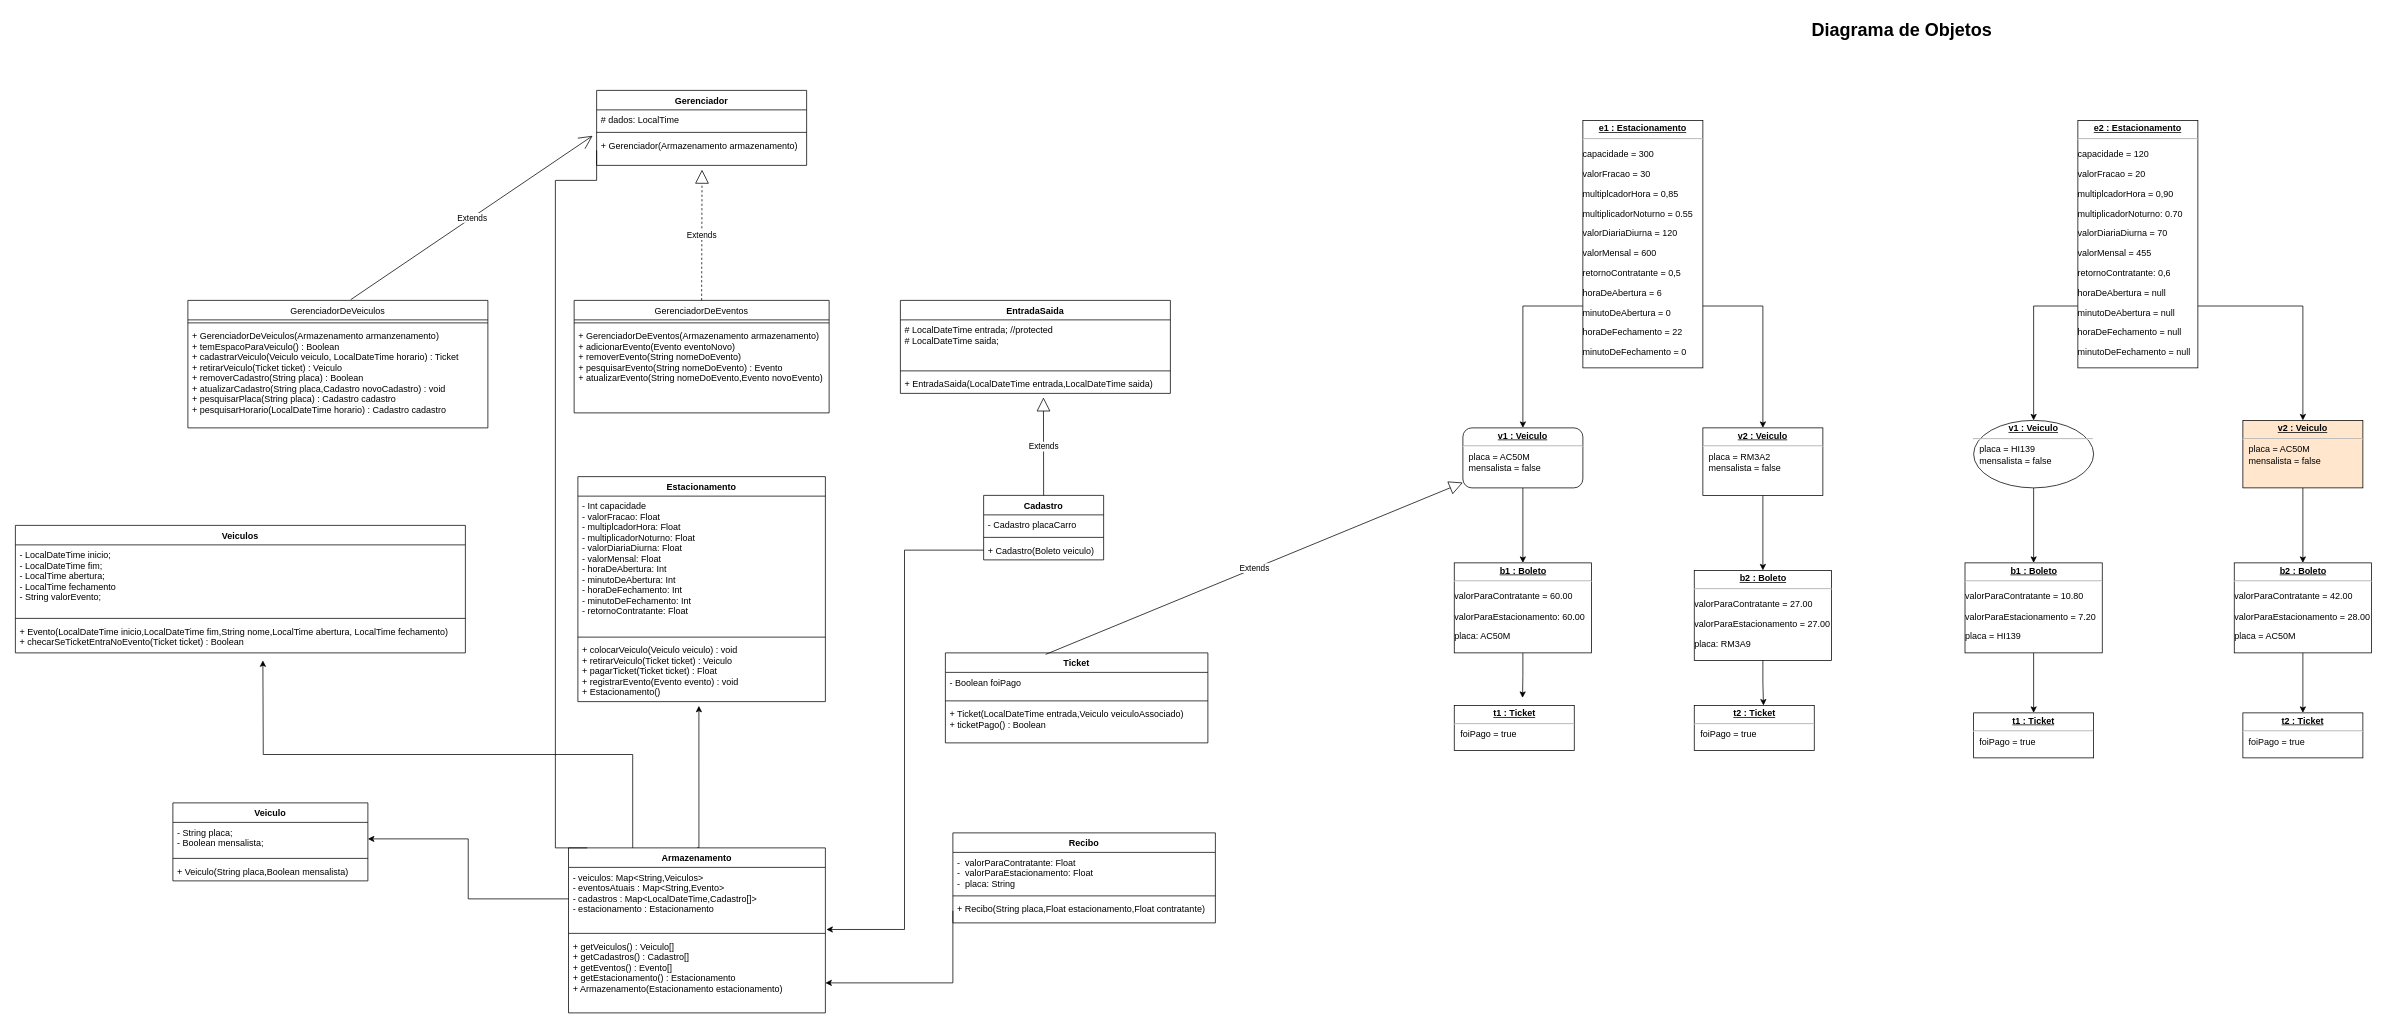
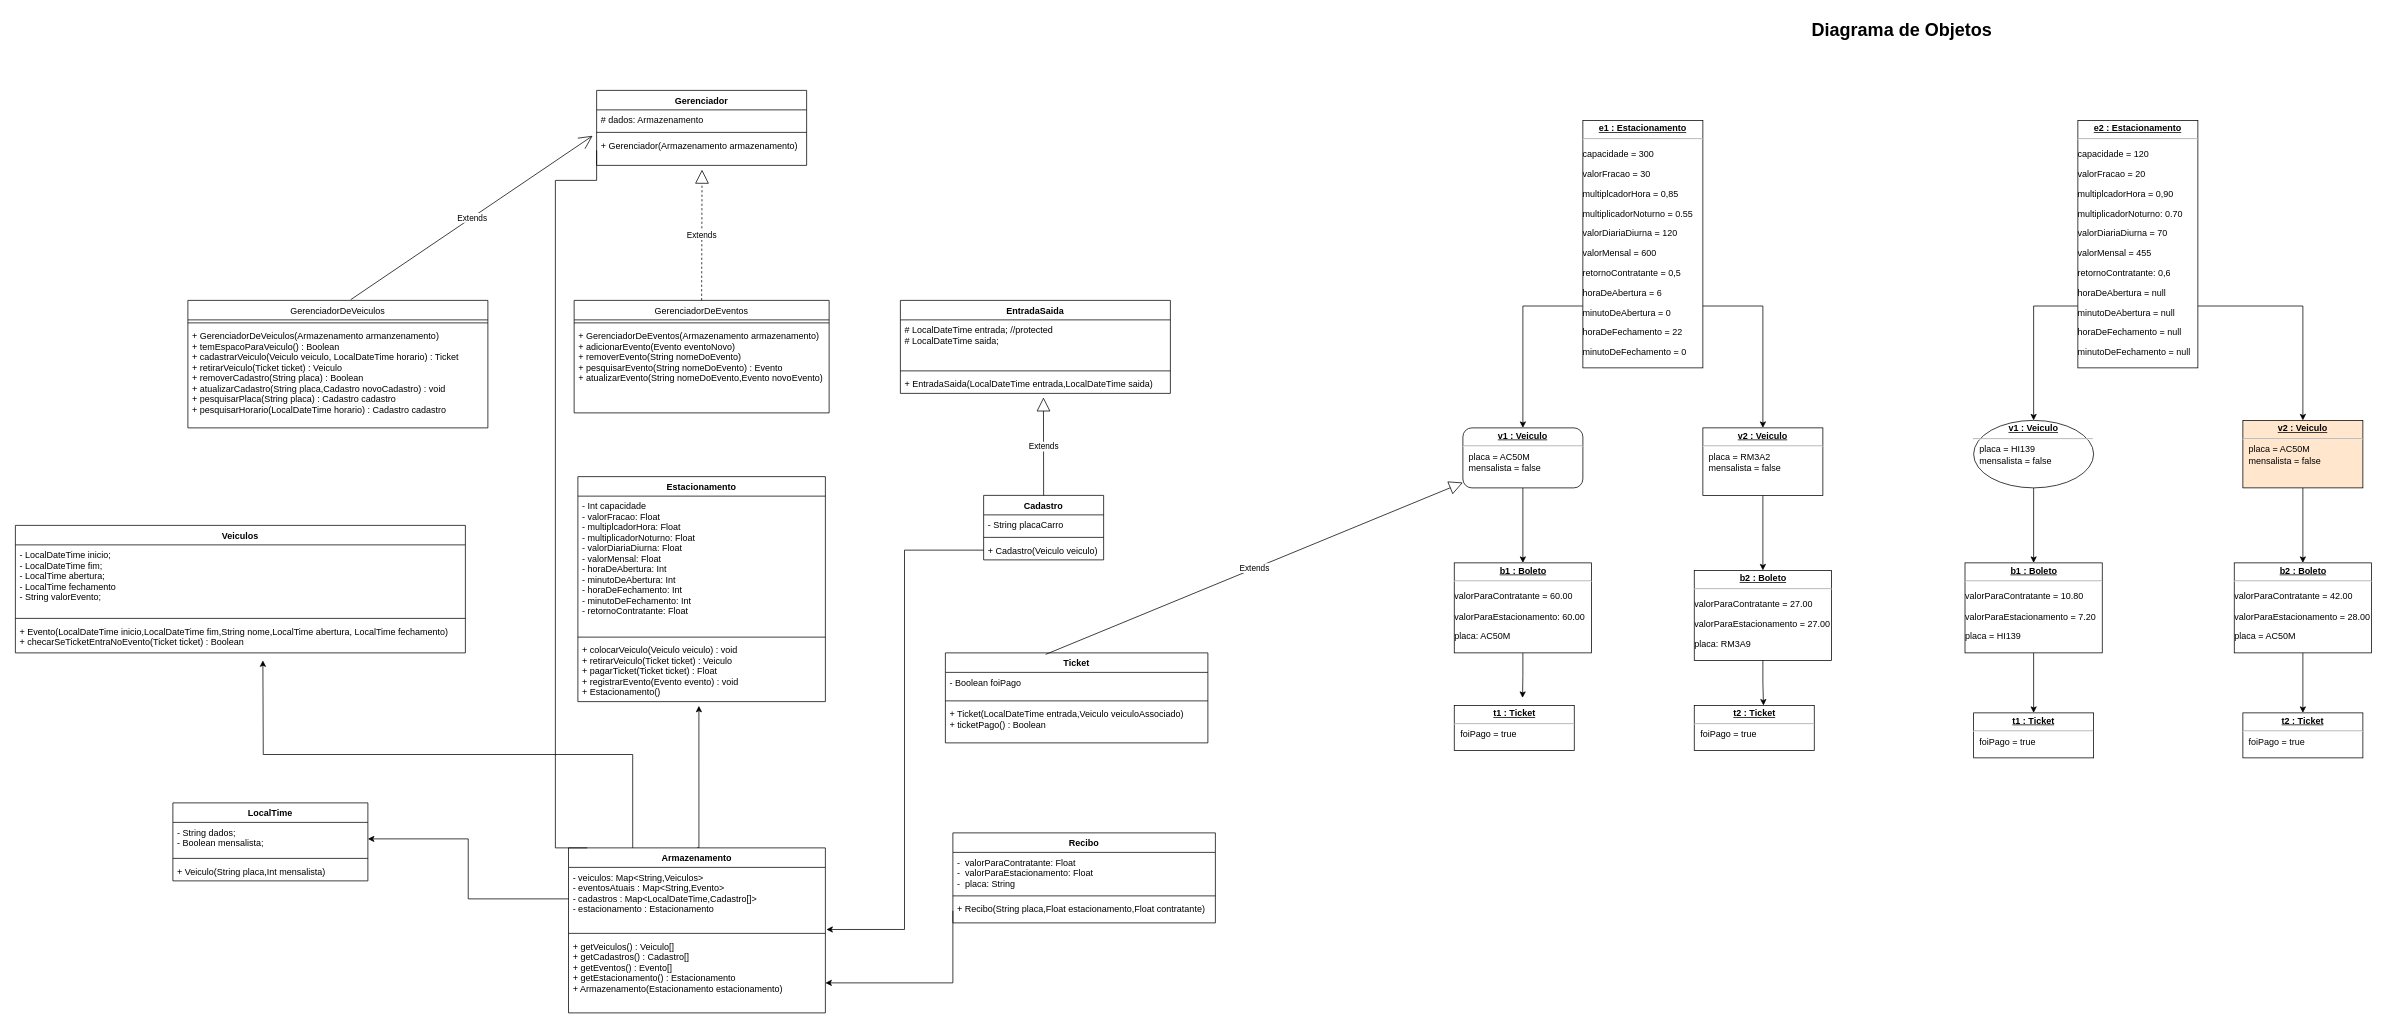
- <mxCell id="13" value="# dados: LocalTime" style="text;strokeColor=none;fillColor=none;align=left;verticalAlign=top;spacingLeft=4;spacingRight=4;overflow=hidden;rotatable=0;points=[[0,0.5],[1,0.5]];portConstraint=eastwest;" vertex="1" parent="12"><mxGeometry y="26" width="280" height="26" as="geometry" /></mxCell>
+ <mxCell id="13" value="# dados: Armazenamento" style="text;strokeColor=none;fillColor=none;align=left;verticalAlign=top;spacingLeft=4;spacingRight=4;overflow=hidden;rotatable=0;points=[[0,0.5],[1,0.5]];portConstraint=eastwest;" vertex="1" parent="12"><mxGeometry y="26" width="280" height="26" as="geometry" /></mxCell>
- <mxCell id="41" value="- Cadastro placaCarro" style="text;strokeColor=none;fillColor=none;align=left;verticalAlign=top;spacingLeft=4;spacingRight=4;overflow=hidden;rotatable=0;points=[[0,0.5],[1,0.5]];portConstraint=eastwest;" vertex="1" parent="40"><mxGeometry y="26" width="160" height="26" as="geometry" /></mxCell>
+ <mxCell id="41" value="- String placaCarro" style="text;strokeColor=none;fillColor=none;align=left;verticalAlign=top;spacingLeft=4;spacingRight=4;overflow=hidden;rotatable=0;points=[[0,0.5],[1,0.5]];portConstraint=eastwest;" vertex="1" parent="40"><mxGeometry y="26" width="160" height="26" as="geometry" /></mxCell>
- <mxCell id="43" value="+ Cadastro(Boleto veiculo)" style="text;strokeColor=none;fillColor=none;align=left;verticalAlign=top;spacingLeft=4;spacingRight=4;overflow=hidden;rotatable=0;points=[[0,0.5],[1,0.5]];portConstraint=eastwest;" vertex="1" parent="40"><mxGeometry y="60" width="160" height="26" as="geometry" /></mxCell>
+ <mxCell id="43" value="+ Cadastro(Veiculo veiculo)" style="text;strokeColor=none;fillColor=none;align=left;verticalAlign=top;spacingLeft=4;spacingRight=4;overflow=hidden;rotatable=0;points=[[0,0.5],[1,0.5]];portConstraint=eastwest;" vertex="1" parent="40"><mxGeometry y="60" width="160" height="26" as="geometry" /></mxCell>
- <mxCell id="8" value="Veiculo" style="swimlane;fontStyle=1;align=center;verticalAlign=top;childLayout=stackLayout;horizontal=1;startSize=26;horizontalStack=0;resizeParent=1;resizeParentMax=0;resizeLast=0;collapsible=1;marginBottom=0;" vertex="1" parent="1"><mxGeometry x="230" y="1070" width="260" height="104" as="geometry" /></mxCell>
+ <mxCell id="8" value="LocalTime" style="swimlane;fontStyle=1;align=center;verticalAlign=top;childLayout=stackLayout;horizontal=1;startSize=26;horizontalStack=0;resizeParent=1;resizeParentMax=0;resizeLast=0;collapsible=1;marginBottom=0;" vertex="1" parent="1"><mxGeometry x="230" y="1070" width="260" height="104" as="geometry" /></mxCell>
- <mxCell id="9" value="- String placa;&#10;- Boolean mensalista;" style="text;strokeColor=none;fillColor=none;align=left;verticalAlign=top;spacingLeft=4;spacingRight=4;overflow=hidden;rotatable=0;points=[[0,0.5],[1,0.5]];portConstraint=eastwest;" vertex="1" parent="8"><mxGeometry y="26" width="260" height="44" as="geometry" /></mxCell>
+ <mxCell id="9" value="- String dados;&#10;- Boolean mensalista;" style="text;strokeColor=none;fillColor=none;align=left;verticalAlign=top;spacingLeft=4;spacingRight=4;overflow=hidden;rotatable=0;points=[[0,0.5],[1,0.5]];portConstraint=eastwest;" vertex="1" parent="8"><mxGeometry y="26" width="260" height="44" as="geometry" /></mxCell>
- <mxCell id="11" value="+ Veiculo(String placa,Boolean mensalista)" style="text;strokeColor=none;fillColor=none;align=left;verticalAlign=top;spacingLeft=4;spacingRight=4;overflow=hidden;rotatable=0;points=[[0,0.5],[1,0.5]];portConstraint=eastwest;" vertex="1" parent="8"><mxGeometry y="78" width="260" height="26" as="geometry" /></mxCell>
+ <mxCell id="11" value="+ Veiculo(String placa,Int mensalista)" style="text;strokeColor=none;fillColor=none;align=left;verticalAlign=top;spacingLeft=4;spacingRight=4;overflow=hidden;rotatable=0;points=[[0,0.5],[1,0.5]];portConstraint=eastwest;" vertex="1" parent="8"><mxGeometry y="78" width="260" height="26" as="geometry" /></mxCell>
